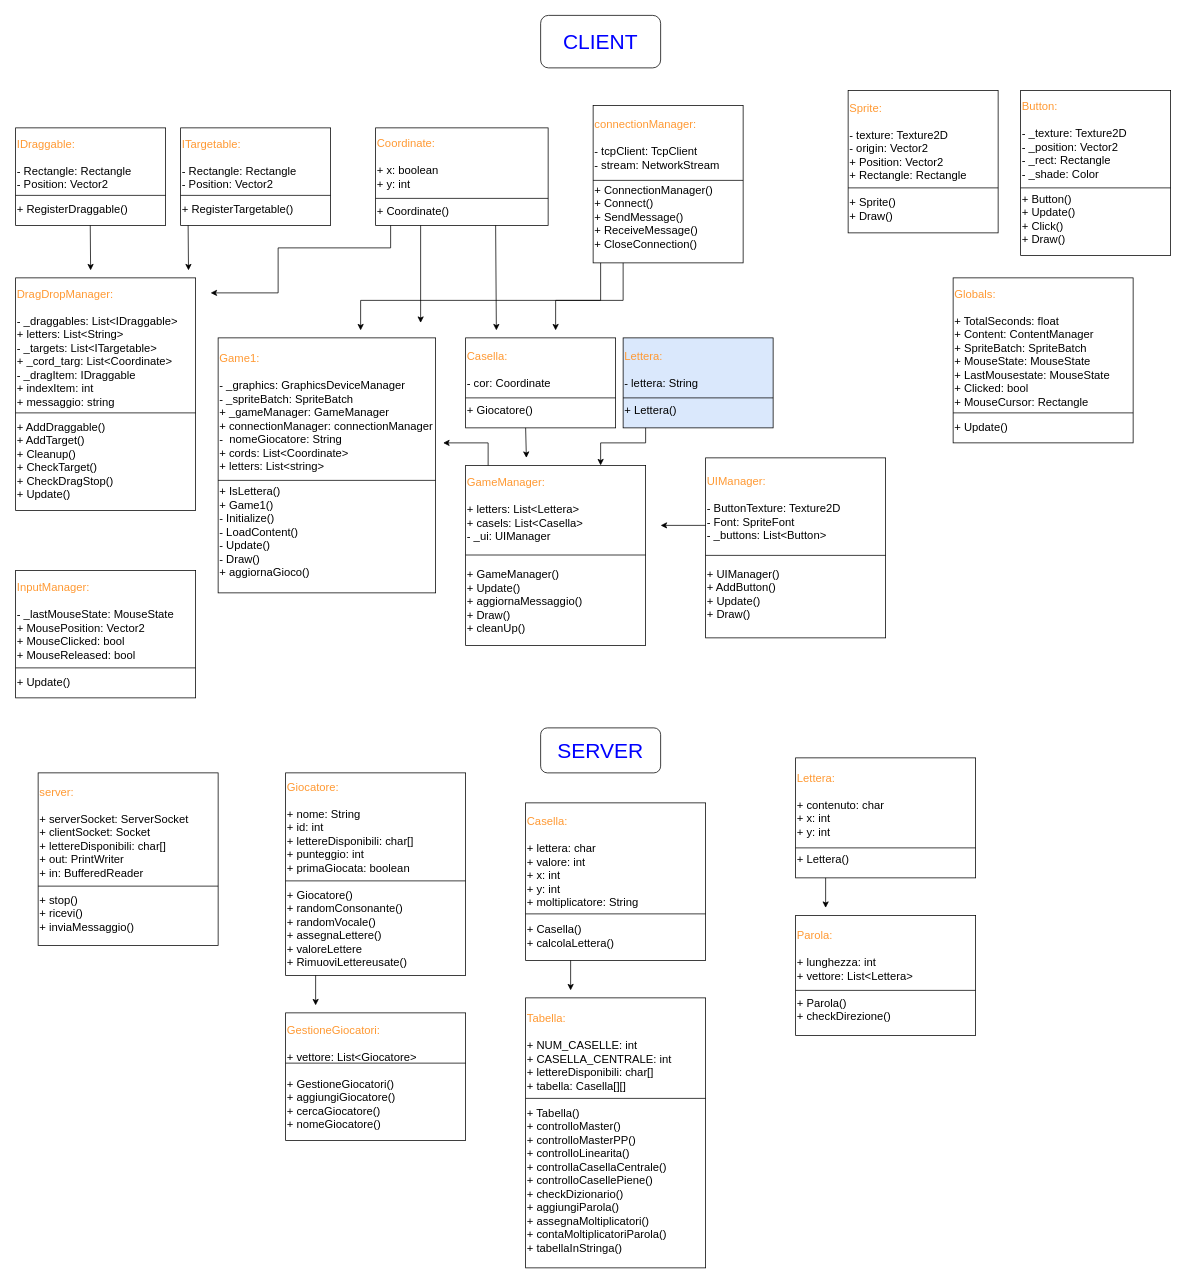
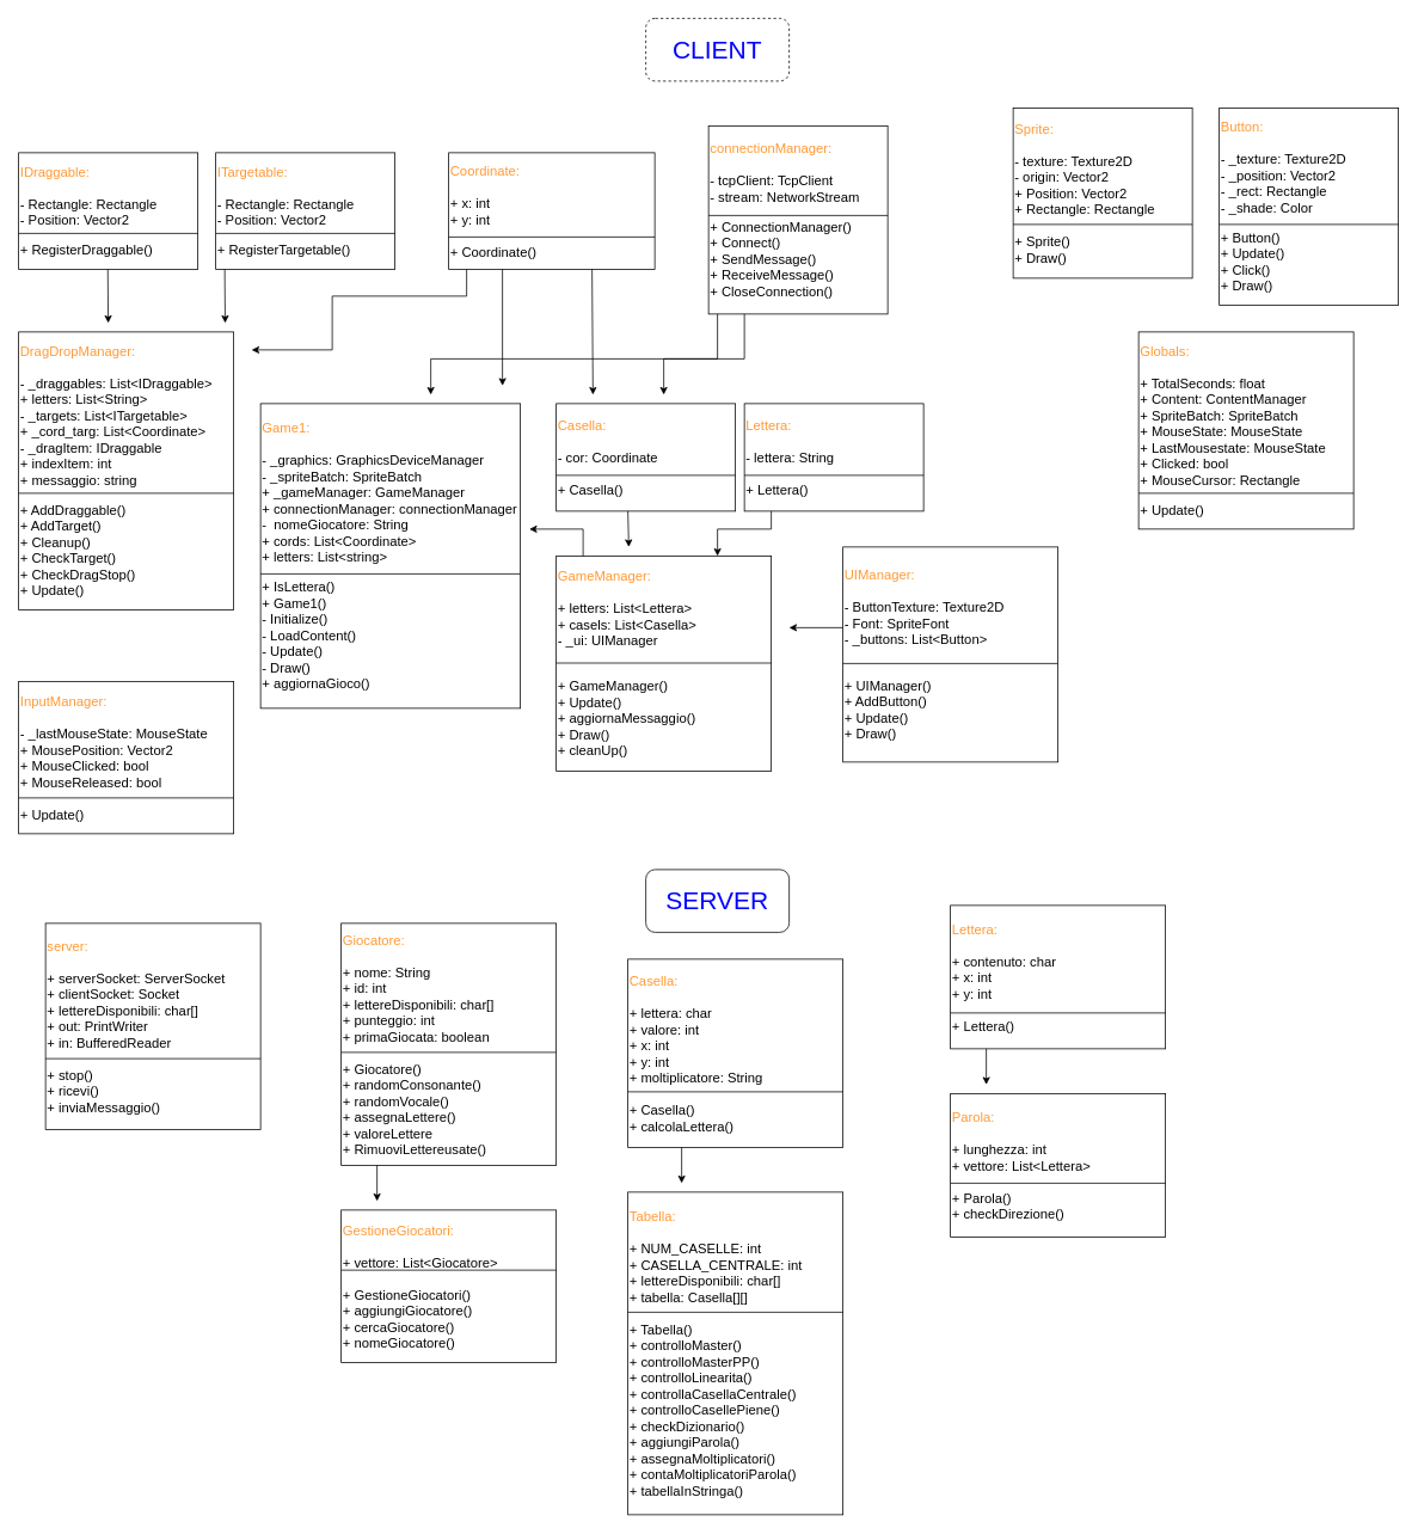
- <mxCell id="2" value="&lt;font color=&quot;#0000ff&quot; style=&quot;font-size: 28px;&quot;&gt;CLIENT&lt;/font&gt;" style="rounded=1;whiteSpace=wrap;html=1;" vertex="1" parent="1"><mxGeometry x="720" y="20" width="160" height="70" as="geometry" /></mxCell>
+ <mxCell id="2" value="&lt;font color=&quot;#0000ff&quot; style=&quot;font-size: 28px;&quot;&gt;CLIENT&lt;/font&gt;" style="rounded=1;whiteSpace=wrap;html=1;dashed=1;" vertex="1" parent="1"><mxGeometry x="720" y="20" width="160" height="70" as="geometry" /></mxCell>
- <mxCell id="25" value="&lt;div style=&quot;&quot;&gt;&lt;span style=&quot;font-size: 15px; color: rgb(255, 153, 51); background-color: initial;&quot;&gt;Coordinate:&lt;/span&gt;&lt;/div&gt;&lt;font style=&quot;&quot;&gt;&lt;div style=&quot;&quot;&gt;&lt;span style=&quot;font-size: 15px;&quot;&gt;&lt;br&gt;&lt;/span&gt;&lt;/div&gt;&lt;span style=&quot;font-size: 15px;&quot;&gt;&lt;div style=&quot;&quot;&gt;&lt;span style=&quot;background-color: initial;&quot;&gt;+ x: boolean&lt;/span&gt;&lt;/div&gt;&lt;/span&gt;&lt;span style=&quot;font-size: 15px;&quot;&gt;&lt;div style=&quot;&quot;&gt;&lt;span style=&quot;background-color: initial;&quot;&gt;+ y: int&lt;/span&gt;&lt;/div&gt;&lt;div style=&quot;&quot;&gt;&lt;div style=&quot;border-color: var(--border-color);&quot;&gt;&lt;br&gt;&lt;/div&gt;&lt;/div&gt;&lt;/span&gt;&lt;span style=&quot;font-size: 15px;&quot;&gt;&lt;div style=&quot;&quot;&gt;&lt;span style=&quot;background-color: initial;&quot;&gt;+ Coordinate()&lt;/span&gt;&lt;/div&gt;&lt;/span&gt;&lt;/font&gt;" style="rounded=0;whiteSpace=wrap;html=1;align=left;" vertex="1" parent="1"><mxGeometry x="500" y="170" width="230" height="130" as="geometry" /></mxCell>
+ <mxCell id="25" value="&lt;div style=&quot;&quot;&gt;&lt;span style=&quot;font-size: 15px; color: rgb(255, 153, 51); background-color: initial;&quot;&gt;Coordinate:&lt;/span&gt;&lt;/div&gt;&lt;font style=&quot;&quot;&gt;&lt;div style=&quot;&quot;&gt;&lt;span style=&quot;font-size: 15px;&quot;&gt;&lt;br&gt;&lt;/span&gt;&lt;/div&gt;&lt;span style=&quot;font-size: 15px;&quot;&gt;&lt;div style=&quot;&quot;&gt;&lt;span style=&quot;background-color: initial;&quot;&gt;+ x: int&lt;/span&gt;&lt;/div&gt;&lt;/span&gt;&lt;span style=&quot;font-size: 15px;&quot;&gt;&lt;div style=&quot;&quot;&gt;&lt;span style=&quot;background-color: initial;&quot;&gt;+ y: int&lt;/span&gt;&lt;/div&gt;&lt;div style=&quot;&quot;&gt;&lt;div style=&quot;border-color: var(--border-color);&quot;&gt;&lt;br&gt;&lt;/div&gt;&lt;/div&gt;&lt;/span&gt;&lt;span style=&quot;font-size: 15px;&quot;&gt;&lt;div style=&quot;&quot;&gt;&lt;span style=&quot;background-color: initial;&quot;&gt;+ Coordinate()&lt;/span&gt;&lt;/div&gt;&lt;/span&gt;&lt;/font&gt;" style="rounded=0;whiteSpace=wrap;html=1;align=left;" vertex="1" parent="1"><mxGeometry x="500" y="170" width="230" height="130" as="geometry" /></mxCell>
- <mxCell id="16" value="&lt;div style=&quot;&quot;&gt;&lt;span style=&quot;font-size: 15px; color: rgb(255, 153, 51); background-color: initial;&quot;&gt;Casella:&lt;/span&gt;&lt;/div&gt;&lt;font style=&quot;&quot;&gt;&lt;div style=&quot;&quot;&gt;&lt;span style=&quot;font-size: 15px;&quot;&gt;&lt;br&gt;&lt;/span&gt;&lt;/div&gt;&lt;span style=&quot;font-size: 15px;&quot;&gt;&lt;div style=&quot;&quot;&gt;&lt;span style=&quot;background-color: initial;&quot;&gt;- cor: Coordinate&lt;/span&gt;&lt;/div&gt;&lt;/span&gt;&lt;span style=&quot;font-size: 15px;&quot;&gt;&lt;div style=&quot;&quot;&gt;&lt;br&gt;&lt;/div&gt;&lt;/span&gt;&lt;span style=&quot;font-size: 15px;&quot;&gt;&lt;div style=&quot;&quot;&gt;&lt;span style=&quot;background-color: initial;&quot;&gt;+ Giocatore()&lt;/span&gt;&lt;/div&gt;&lt;/span&gt;&lt;/font&gt;" style="rounded=0;whiteSpace=wrap;html=1;align=left;" vertex="1" parent="1"><mxGeometry x="620" y="450" width="200" height="120" as="geometry" /></mxCell>
+ <mxCell id="16" value="&lt;div style=&quot;&quot;&gt;&lt;span style=&quot;font-size: 15px; color: rgb(255, 153, 51); background-color: initial;&quot;&gt;Casella:&lt;/span&gt;&lt;/div&gt;&lt;font style=&quot;&quot;&gt;&lt;div style=&quot;&quot;&gt;&lt;span style=&quot;font-size: 15px;&quot;&gt;&lt;br&gt;&lt;/span&gt;&lt;/div&gt;&lt;span style=&quot;font-size: 15px;&quot;&gt;&lt;div style=&quot;&quot;&gt;&lt;span style=&quot;background-color: initial;&quot;&gt;- cor: Coordinate&lt;/span&gt;&lt;/div&gt;&lt;/span&gt;&lt;span style=&quot;font-size: 15px;&quot;&gt;&lt;div style=&quot;&quot;&gt;&lt;br&gt;&lt;/div&gt;&lt;/span&gt;&lt;span style=&quot;font-size: 15px;&quot;&gt;&lt;div style=&quot;&quot;&gt;&lt;span style=&quot;background-color: initial;&quot;&gt;+ Casella()&lt;/span&gt;&lt;/div&gt;&lt;/span&gt;&lt;/font&gt;" style="rounded=0;whiteSpace=wrap;html=1;align=left;" vertex="1" parent="1"><mxGeometry x="620" y="450" width="200" height="120" as="geometry" /></mxCell>
- <mxCell id="17" value="&lt;div style=&quot;&quot;&gt;&lt;span style=&quot;font-size: 15px; color: rgb(255, 153, 51); background-color: initial;&quot;&gt;Lettera:&lt;/span&gt;&lt;/div&gt;&lt;font style=&quot;&quot;&gt;&lt;div style=&quot;&quot;&gt;&lt;span style=&quot;font-size: 15px;&quot;&gt;&lt;br&gt;&lt;/span&gt;&lt;/div&gt;&lt;span style=&quot;font-size: 15px;&quot;&gt;&lt;div style=&quot;&quot;&gt;&lt;span style=&quot;background-color: initial;&quot;&gt;- lettera: String&lt;/span&gt;&lt;/div&gt;&lt;/span&gt;&lt;span style=&quot;font-size: 15px;&quot;&gt;&lt;div style=&quot;&quot;&gt;&lt;br&gt;&lt;/div&gt;&lt;/span&gt;&lt;span style=&quot;font-size: 15px;&quot;&gt;&lt;div style=&quot;&quot;&gt;&lt;span style=&quot;background-color: initial;&quot;&gt;+ Lettera()&lt;/span&gt;&lt;/div&gt;&lt;/span&gt;&lt;/font&gt;" style="rounded=0;whiteSpace=wrap;html=1;align=left;fillColor=#dae8fc;" vertex="1" parent="1"><mxGeometry x="830" y="450" width="200" height="120" as="geometry" /></mxCell>
+ <mxCell id="17" value="&lt;div style=&quot;&quot;&gt;&lt;span style=&quot;font-size: 15px; color: rgb(255, 153, 51); background-color: initial;&quot;&gt;Lettera:&lt;/span&gt;&lt;/div&gt;&lt;font style=&quot;&quot;&gt;&lt;div style=&quot;&quot;&gt;&lt;span style=&quot;font-size: 15px;&quot;&gt;&lt;br&gt;&lt;/span&gt;&lt;/div&gt;&lt;span style=&quot;font-size: 15px;&quot;&gt;&lt;div style=&quot;&quot;&gt;&lt;span style=&quot;background-color: initial;&quot;&gt;- lettera: String&lt;/span&gt;&lt;/div&gt;&lt;/span&gt;&lt;span style=&quot;font-size: 15px;&quot;&gt;&lt;div style=&quot;&quot;&gt;&lt;br&gt;&lt;/div&gt;&lt;/span&gt;&lt;span style=&quot;font-size: 15px;&quot;&gt;&lt;div style=&quot;&quot;&gt;&lt;span style=&quot;background-color: initial;&quot;&gt;+ Lettera()&lt;/span&gt;&lt;/div&gt;&lt;/span&gt;&lt;/font&gt;" style="rounded=0;whiteSpace=wrap;html=1;align=left;" vertex="1" parent="1"><mxGeometry x="830" y="450" width="200" height="120" as="geometry" /></mxCell>
- <mxCell id="42" value="&lt;font color=&quot;#0000ff&quot; style=&quot;font-size: 28px;&quot;&gt;SERVER&lt;/font&gt;" style="rounded=1;whiteSpace=wrap;html=1;" vertex="1" parent="1"><mxGeometry x="720" y="970" width="160" height="60" as="geometry" /></mxCell>
+ <mxCell id="42" value="&lt;font color=&quot;#0000ff&quot; style=&quot;font-size: 28px;&quot;&gt;SERVER&lt;/font&gt;" style="rounded=1;whiteSpace=wrap;html=1;" vertex="1" parent="1"><mxGeometry x="720" y="970" width="160" height="70" as="geometry" /></mxCell>
